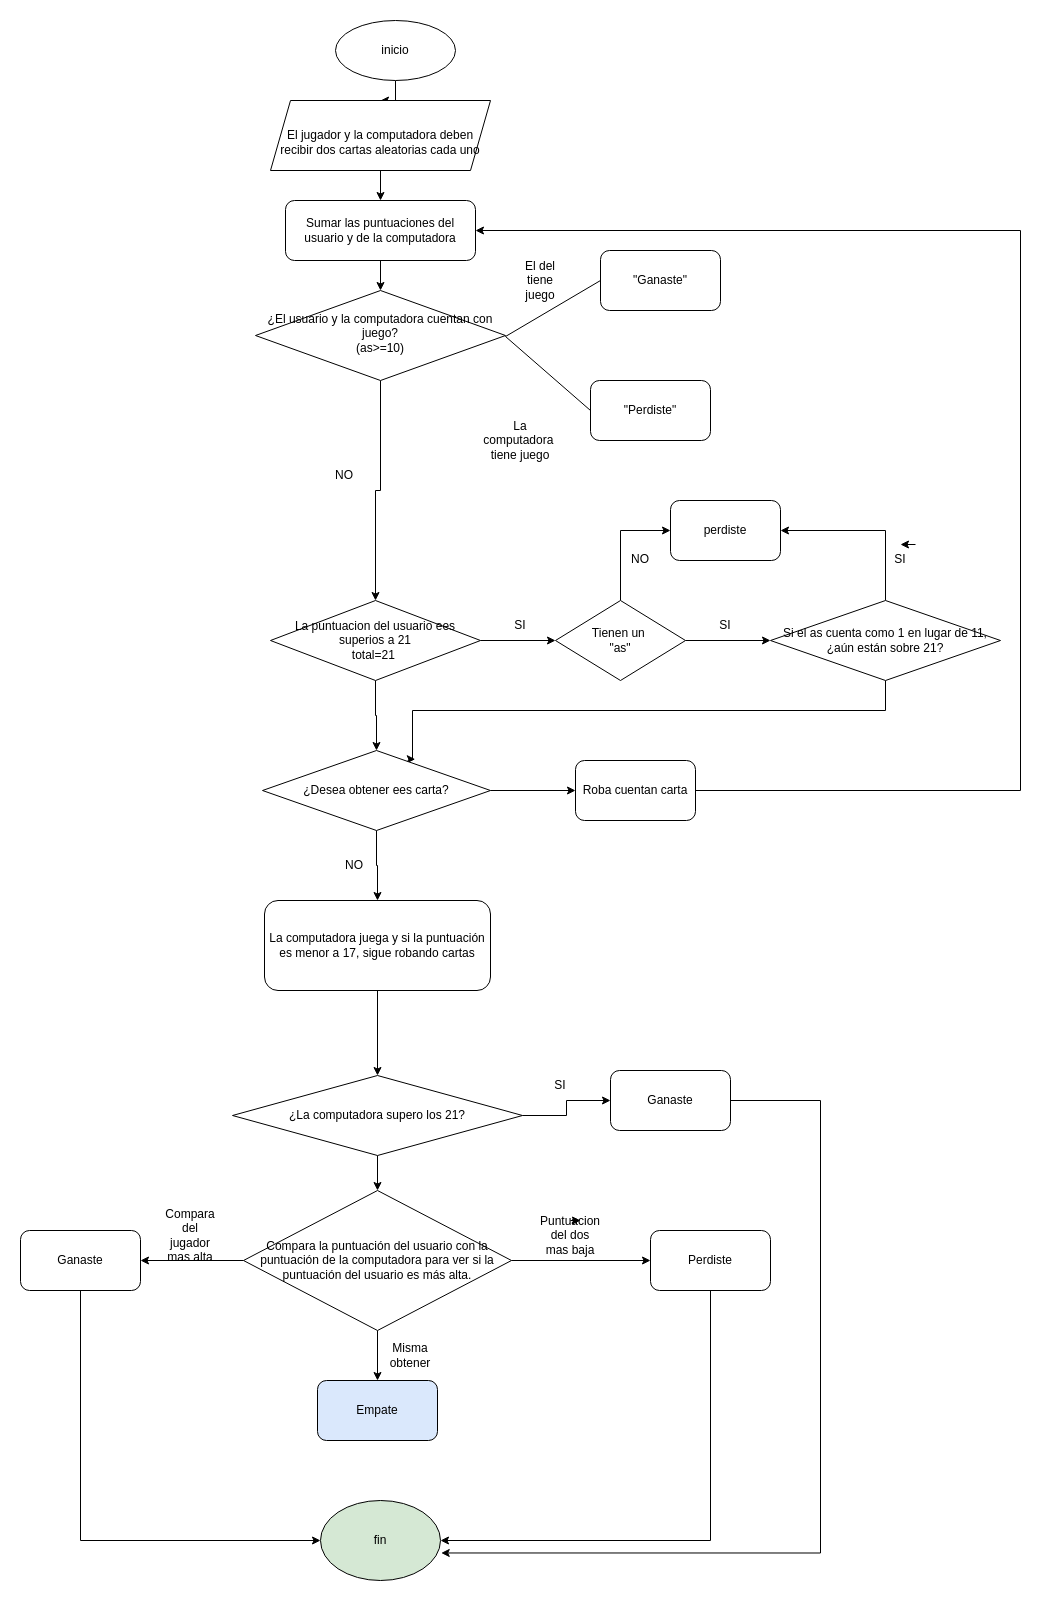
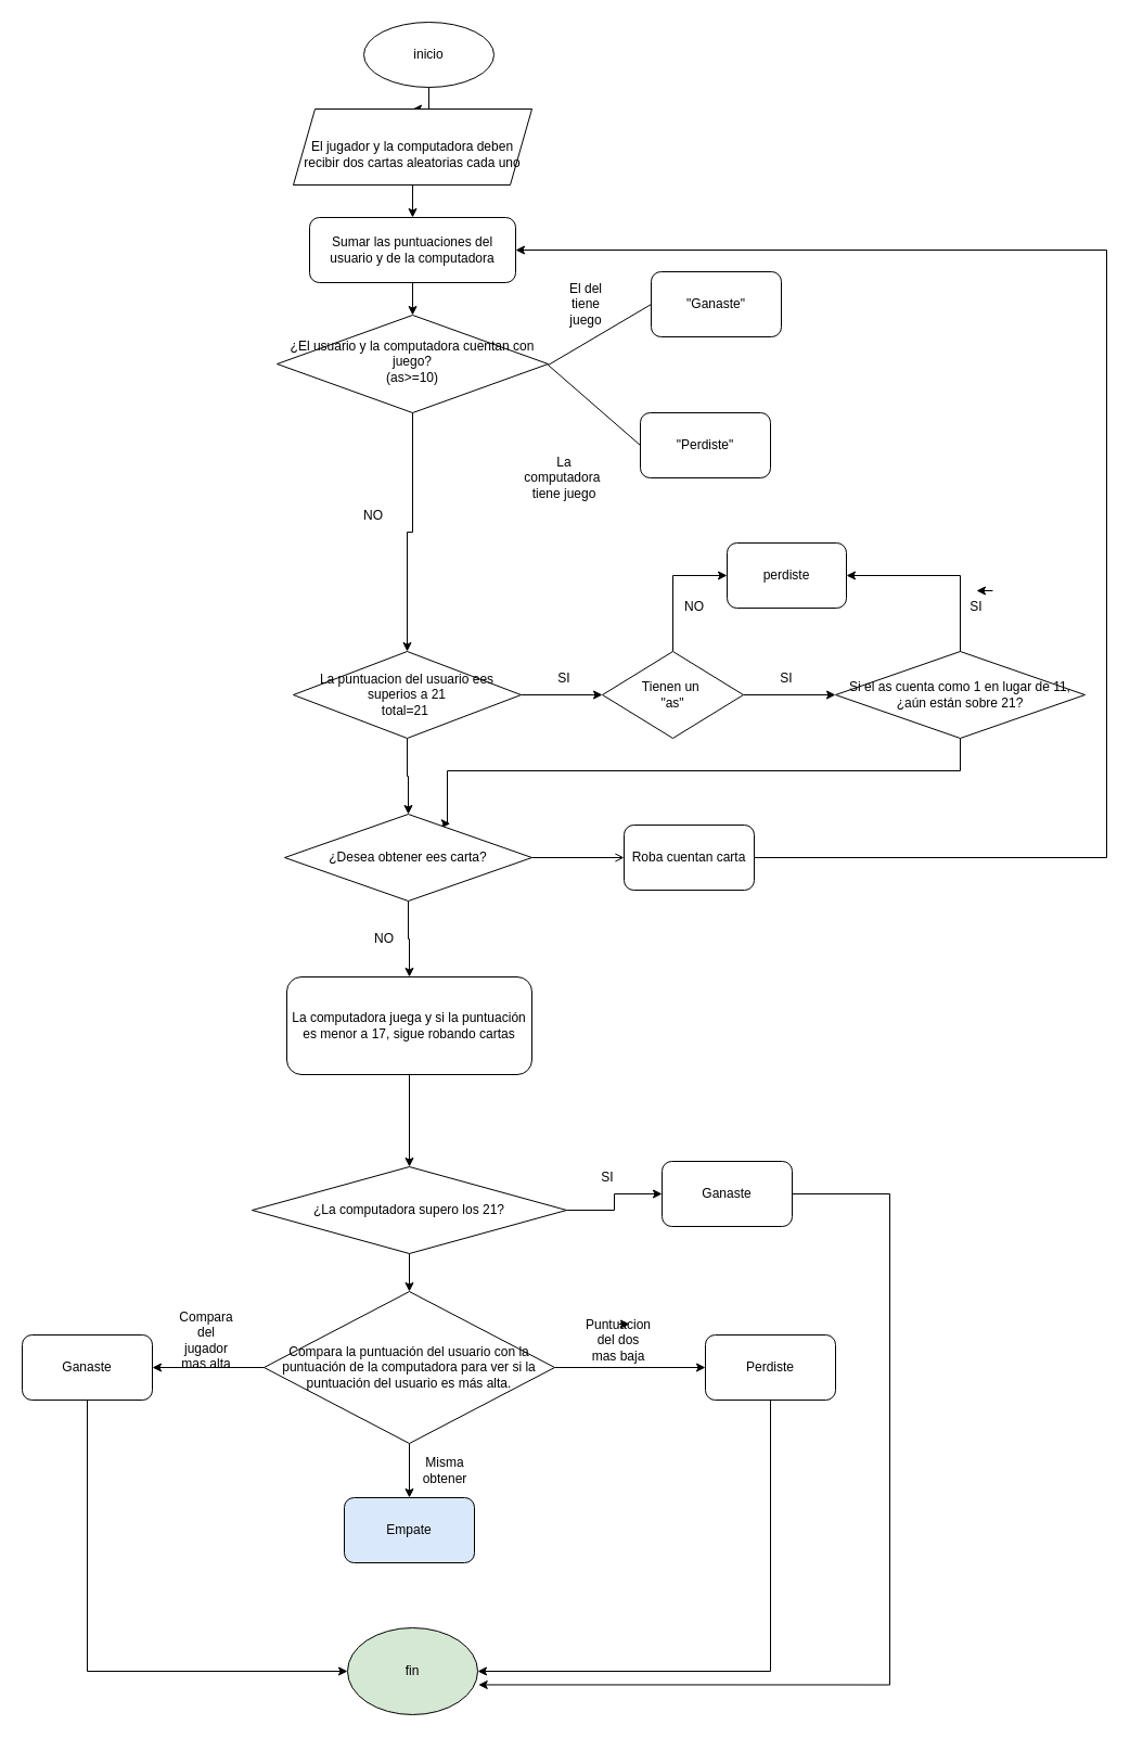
- <mxCell id="31" value="" style="edgeStyle=orthogonalEdgeStyle;rounded=0;orthogonalLoop=1;jettySize=auto;html=1;" edge="1" parent="1" source="33" target="35"><mxGeometry relative="1" as="geometry" /></mxCell>
+ <mxCell id="31" value="" style="edgeStyle=orthogonalEdgeStyle;rounded=0;orthogonalLoop=1;jettySize=auto;html=1;endArrow=open;" edge="1" parent="1" source="33" target="35"><mxGeometry relative="1" as="geometry" /></mxCell>
